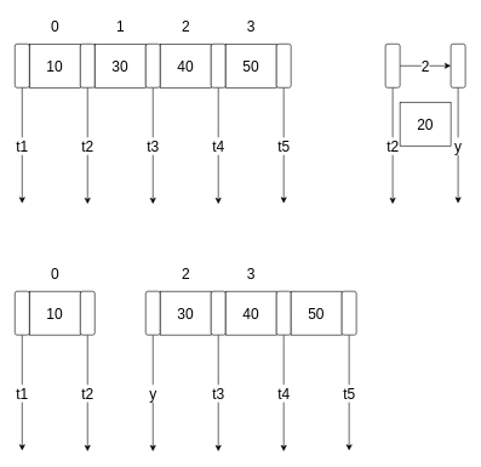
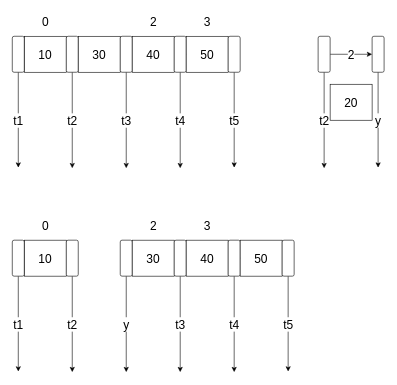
- <mxCell id="18" value="1" style="text;html=1;align=center;verticalAlign=middle;resizable=0;points=[];autosize=1;strokeColor=none;fillColor=none;fontSize=20;" vertex="1" parent="1"><mxGeometry x="150" y="20" width="30" height="30" as="geometry" /></mxCell>
